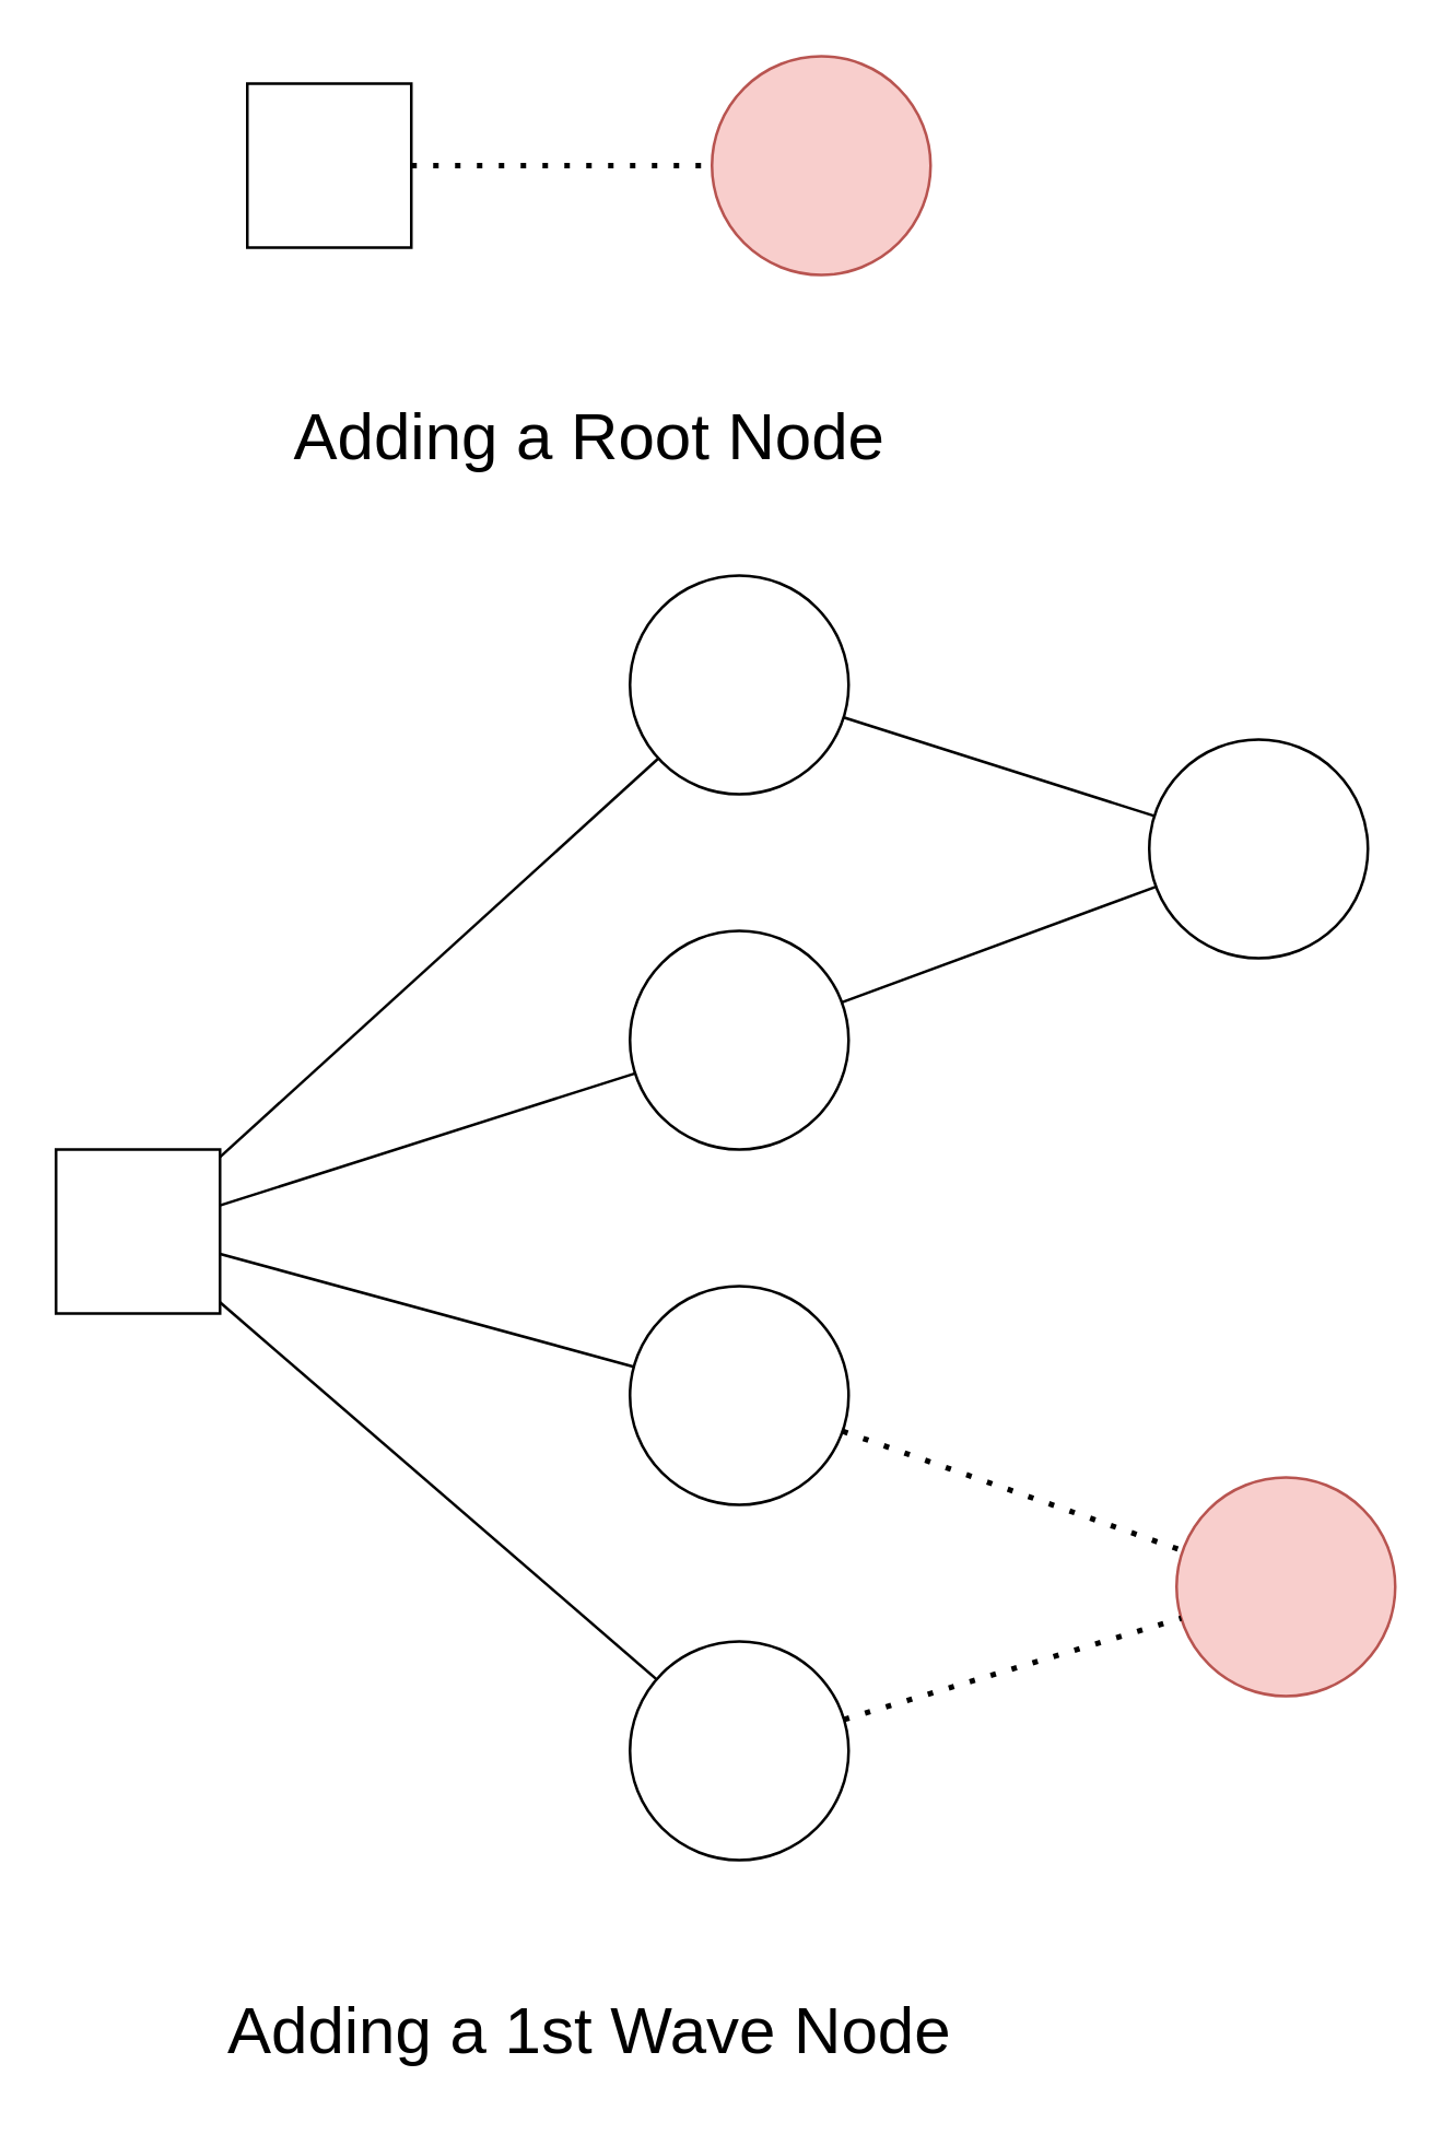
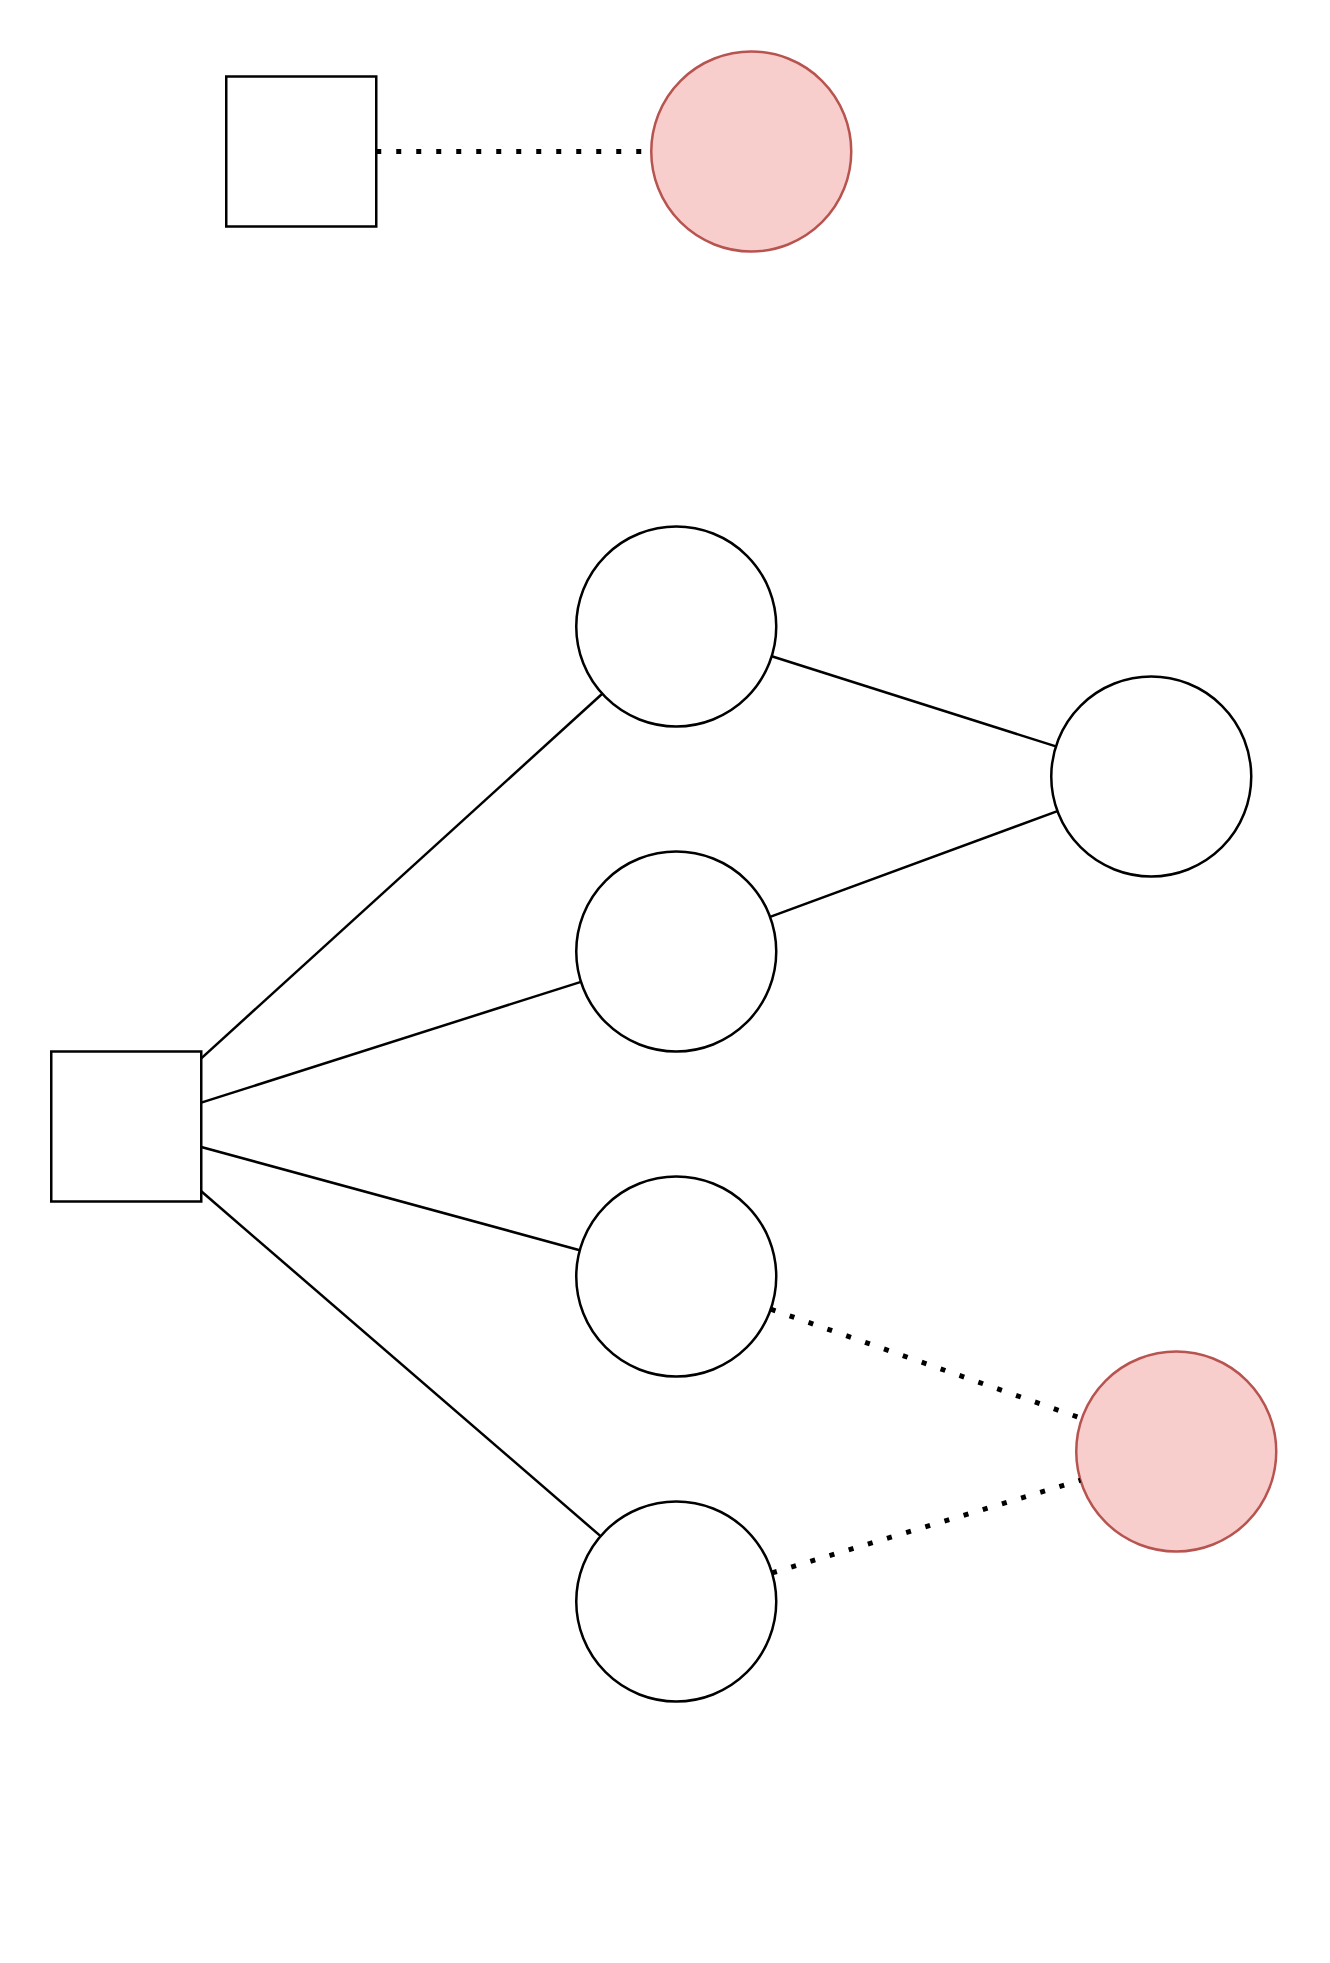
- <mxCell id="5" value="Adding a Root Node" style="text;html=1;align=center;verticalAlign=middle;resizable=0;points=[];autosize=1;strokeColor=none;fillColor=none;fontSize=24;" vertex="1" parent="1"><mxGeometry x="95" y="140" width="240" height="40" as="geometry" /></mxCell>
- <mxCell id="21" value="Adding a 1st Wave Node" style="text;html=1;align=center;verticalAlign=middle;resizable=0;points=[];autosize=1;strokeColor=none;fillColor=none;fontSize=24;" vertex="1" parent="1"><mxGeometry x="70" y="723" width="290" height="40" as="geometry" /></mxCell>
